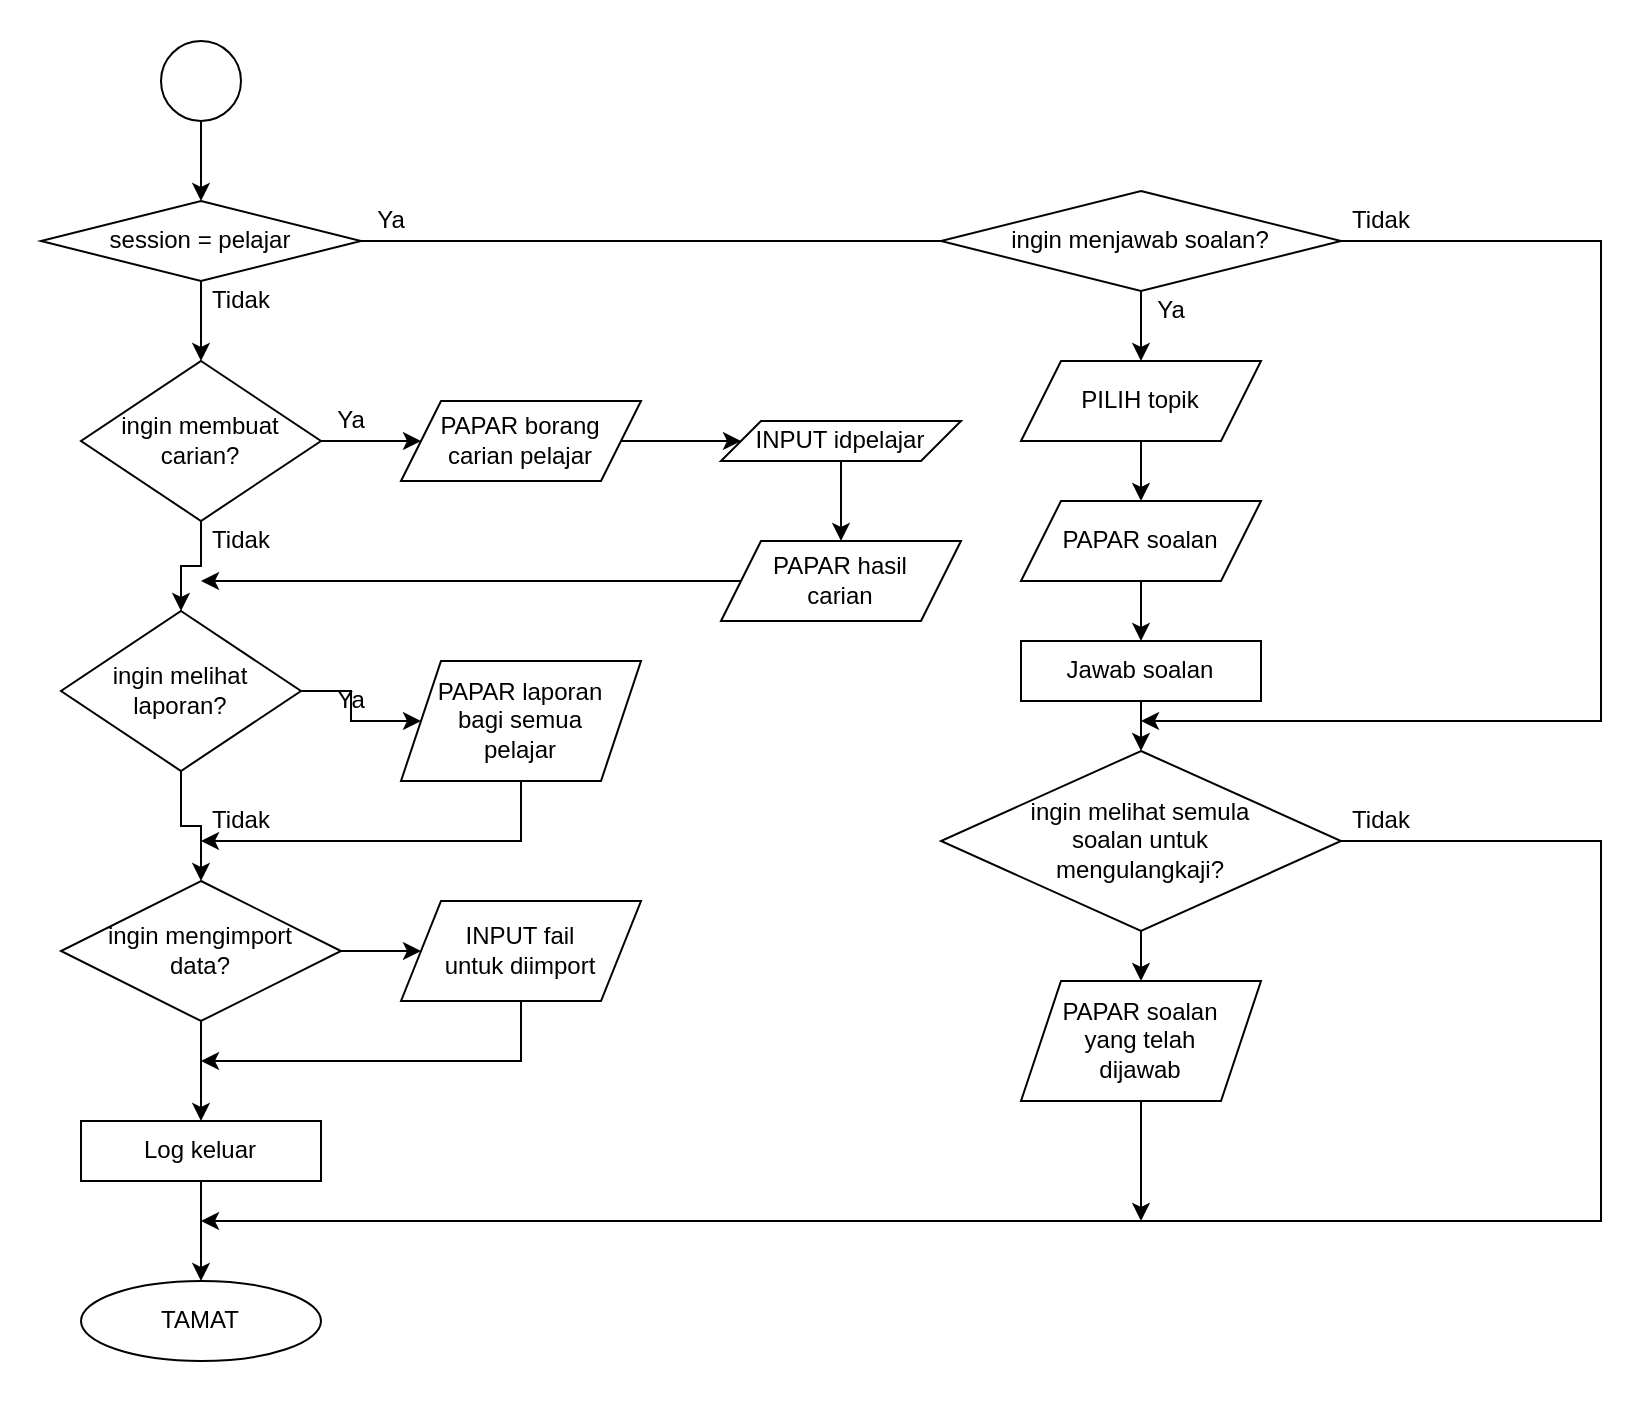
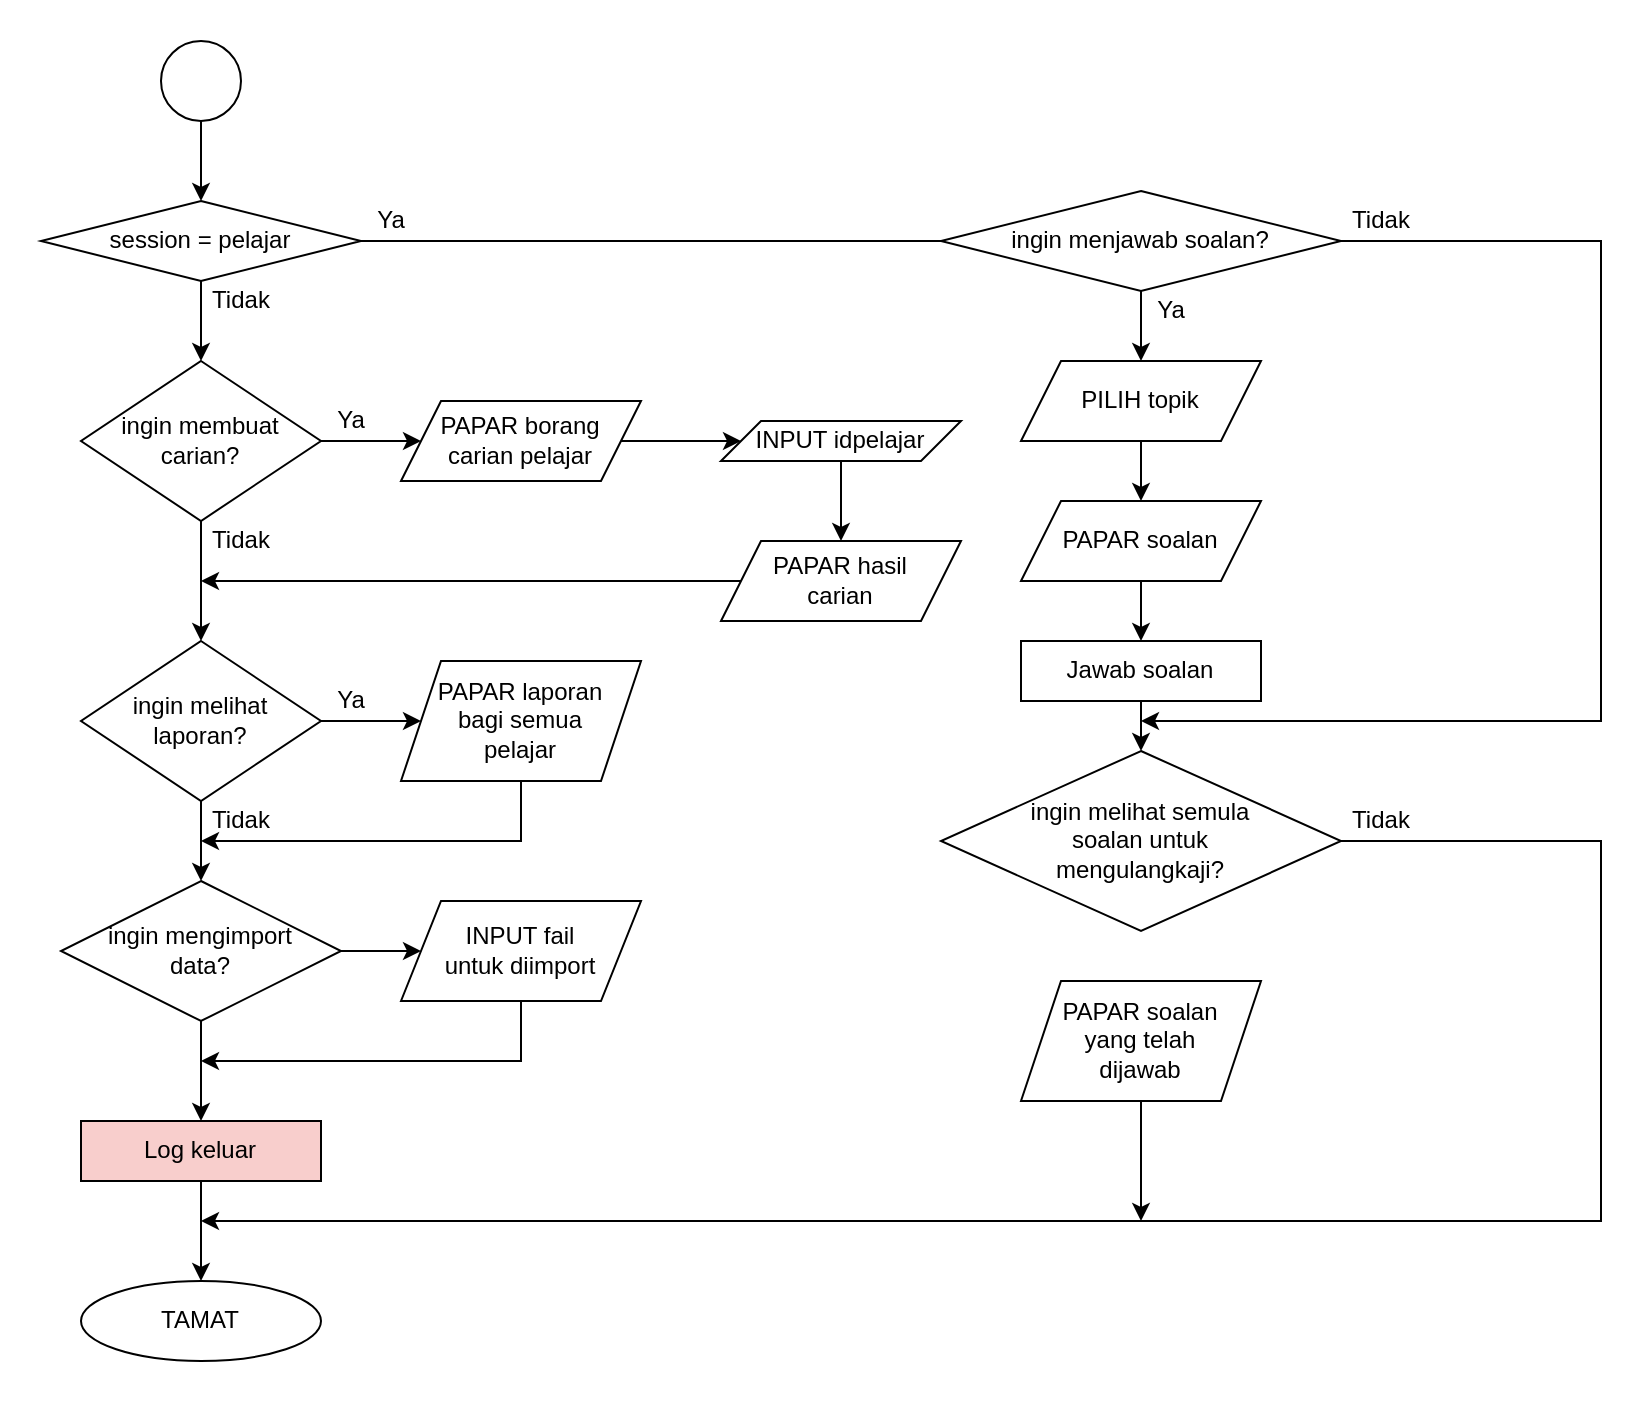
- <mxCell id="26" value="ingin melihat&lt;br&gt;laporan?" style="rhombus;whiteSpace=wrap;html=1;" vertex="1" parent="1"><mxGeometry x="30" y="305" width="120" height="80" as="geometry" /></mxCell>
+ <mxCell id="26" value="ingin melihat&lt;br&gt;laporan?" style="rhombus;whiteSpace=wrap;html=1;" vertex="1" parent="1"><mxGeometry x="40" y="320" width="120" height="80" as="geometry" /></mxCell>
- <mxCell id="47" value="" style="edgeStyle=orthogonalEdgeStyle;rounded=0;orthogonalLoop=1;jettySize=auto;html=1;" edge="1" parent="1" source="48" target="51"><mxGeometry relative="1" as="geometry" /></mxCell>
- <mxCell id="38" value="Log keluar" style="rounded=0;whiteSpace=wrap;html=1;" vertex="1" parent="1"><mxGeometry x="40" y="560" width="120" height="30" as="geometry" /></mxCell>
+ <mxCell id="38" value="Log keluar" style="rounded=0;whiteSpace=wrap;html=1;fillColor=#f8cecc;" vertex="1" parent="1"><mxGeometry x="40" y="560" width="120" height="30" as="geometry" /></mxCell>
